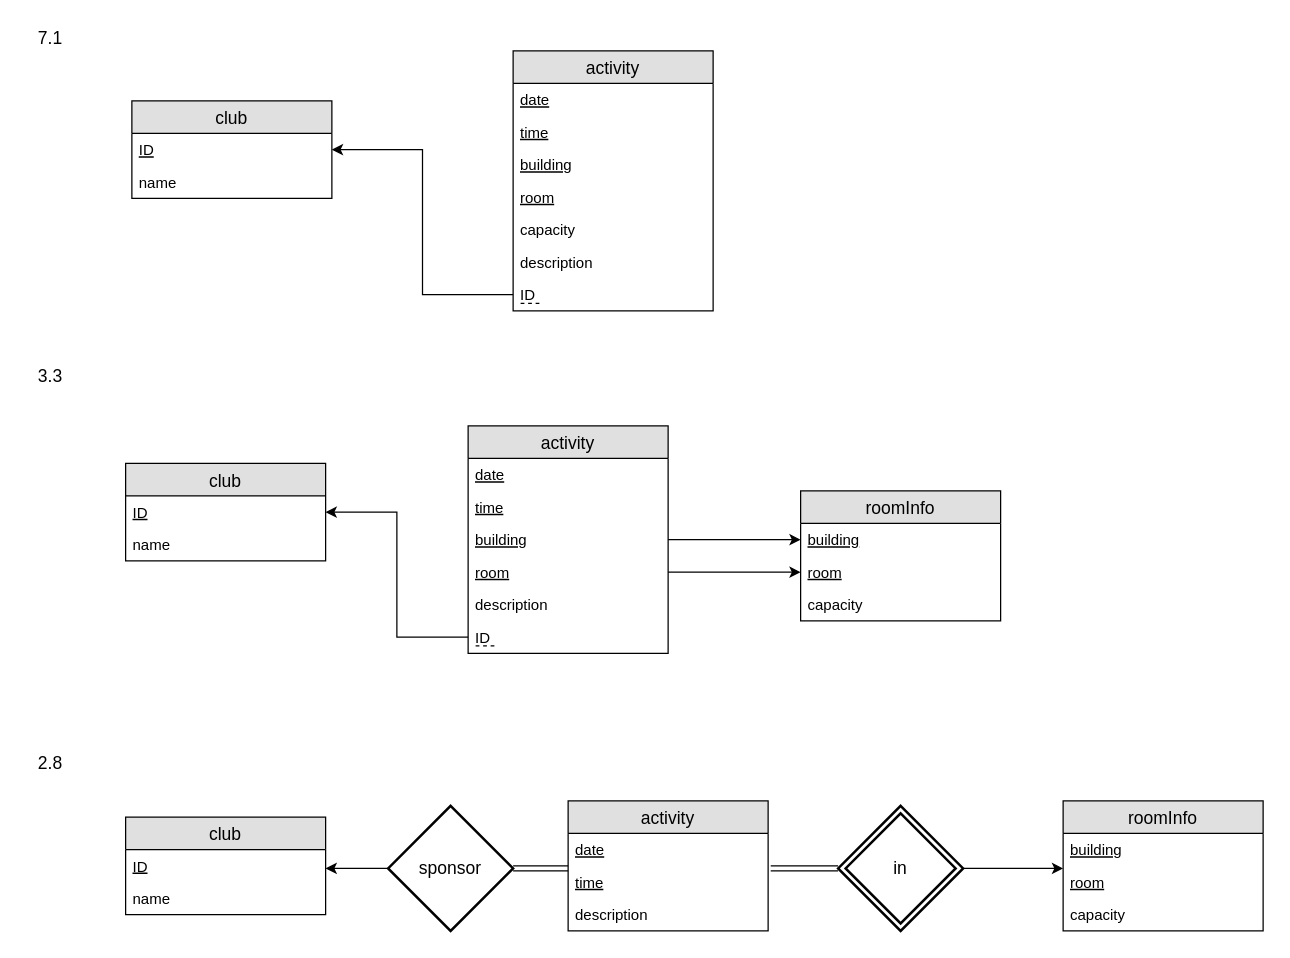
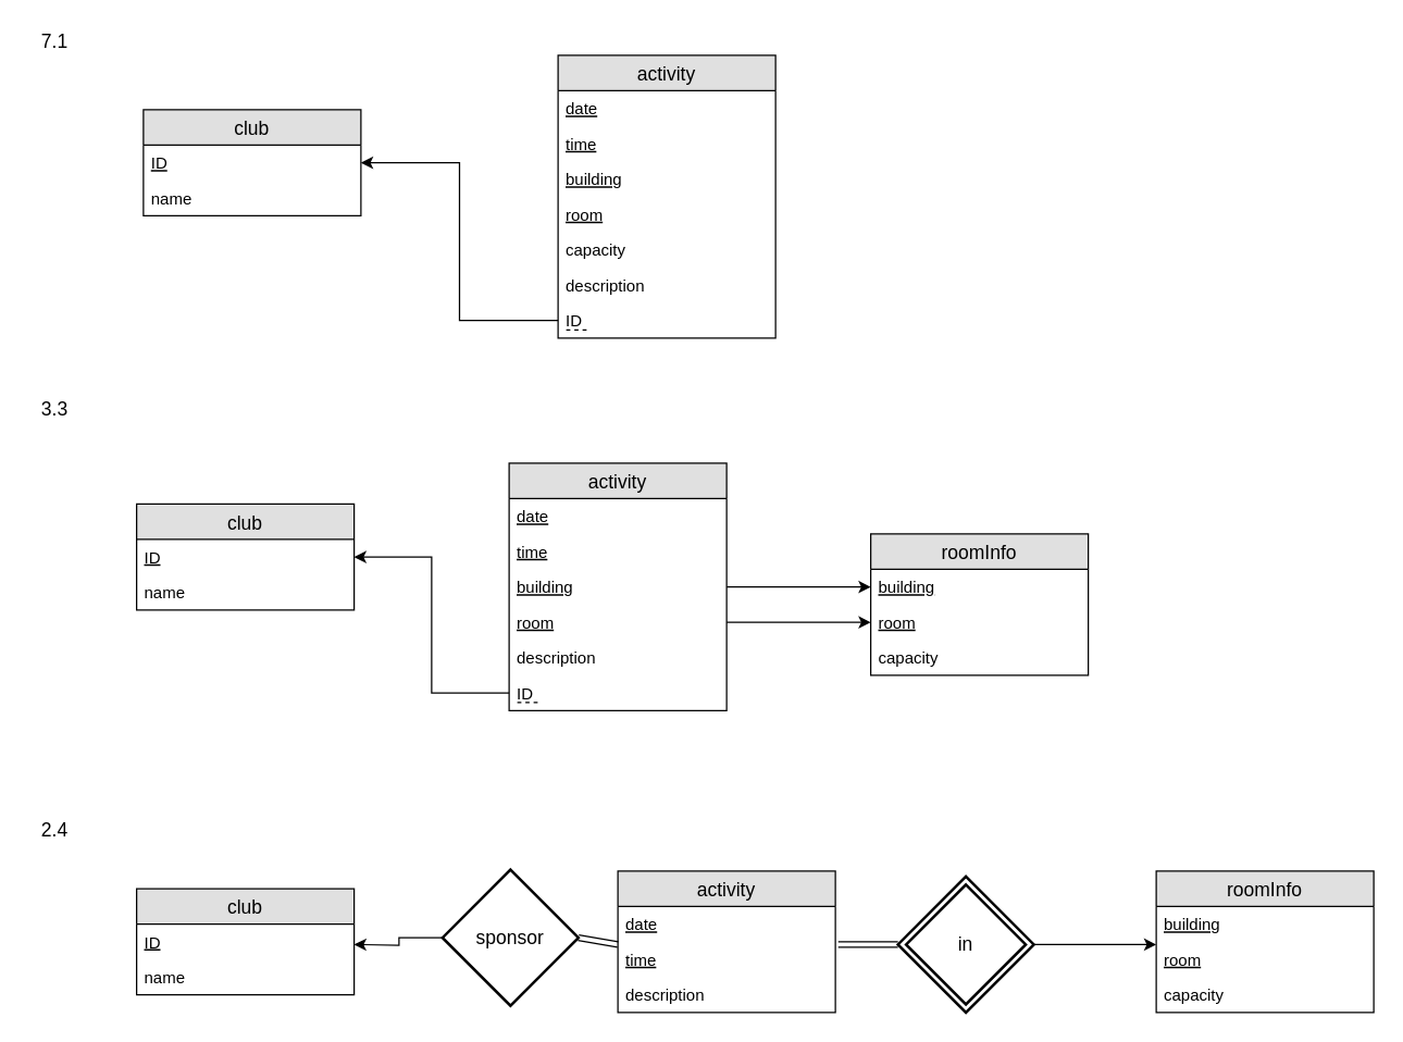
- <mxCell id="52" value="&lt;font style=&quot;font-size: 14px&quot;&gt;2.8&lt;/font&gt;" style="text;html=1;strokeColor=none;fillColor=none;align=center;verticalAlign=middle;whiteSpace=wrap;rounded=0;" vertex="1" parent="1"><mxGeometry x="20" y="600" width="40" height="20" as="geometry" /></mxCell>
+ <mxCell id="52" value="&lt;font style=&quot;font-size: 14px&quot;&gt;2.4&lt;/font&gt;" style="text;html=1;strokeColor=none;fillColor=none;align=center;verticalAlign=middle;whiteSpace=wrap;rounded=0;" vertex="1" parent="1"><mxGeometry x="20" y="600" width="40" height="20" as="geometry" /></mxCell>
- <mxCell id="48" value="sponsor" style="shape=rhombus;strokeWidth=2;fontSize=17;perimeter=rhombusPerimeter;whiteSpace=wrap;html=1;align=center;fontSize=14;" vertex="1" parent="1"><mxGeometry x="310" y="644" width="100" height="100" as="geometry" /></mxCell>
+ <mxCell id="48" value="sponsor" style="shape=rhombus;strokeWidth=2;fontSize=17;perimeter=rhombusPerimeter;whiteSpace=wrap;html=1;align=center;fontSize=14;" vertex="1" parent="1"><mxGeometry x="325" y="639" width="100" height="100" as="geometry" /></mxCell>
- <mxCell id="45" value="in" style="shape=rhombus;double=1;strokeWidth=2;fontSize=17;perimeter=rhombusPerimeter;whiteSpace=wrap;html=1;align=center;fontSize=14;" vertex="1" parent="1"><mxGeometry x="670" y="644" width="100" height="100" as="geometry" /></mxCell>
+ <mxCell id="45" value="in" style="shape=rhombus;double=1;strokeWidth=2;fontSize=17;perimeter=rhombusPerimeter;whiteSpace=wrap;html=1;align=center;fontSize=14;" vertex="1" parent="1"><mxGeometry x="660" y="644" width="100" height="100" as="geometry" /></mxCell>
